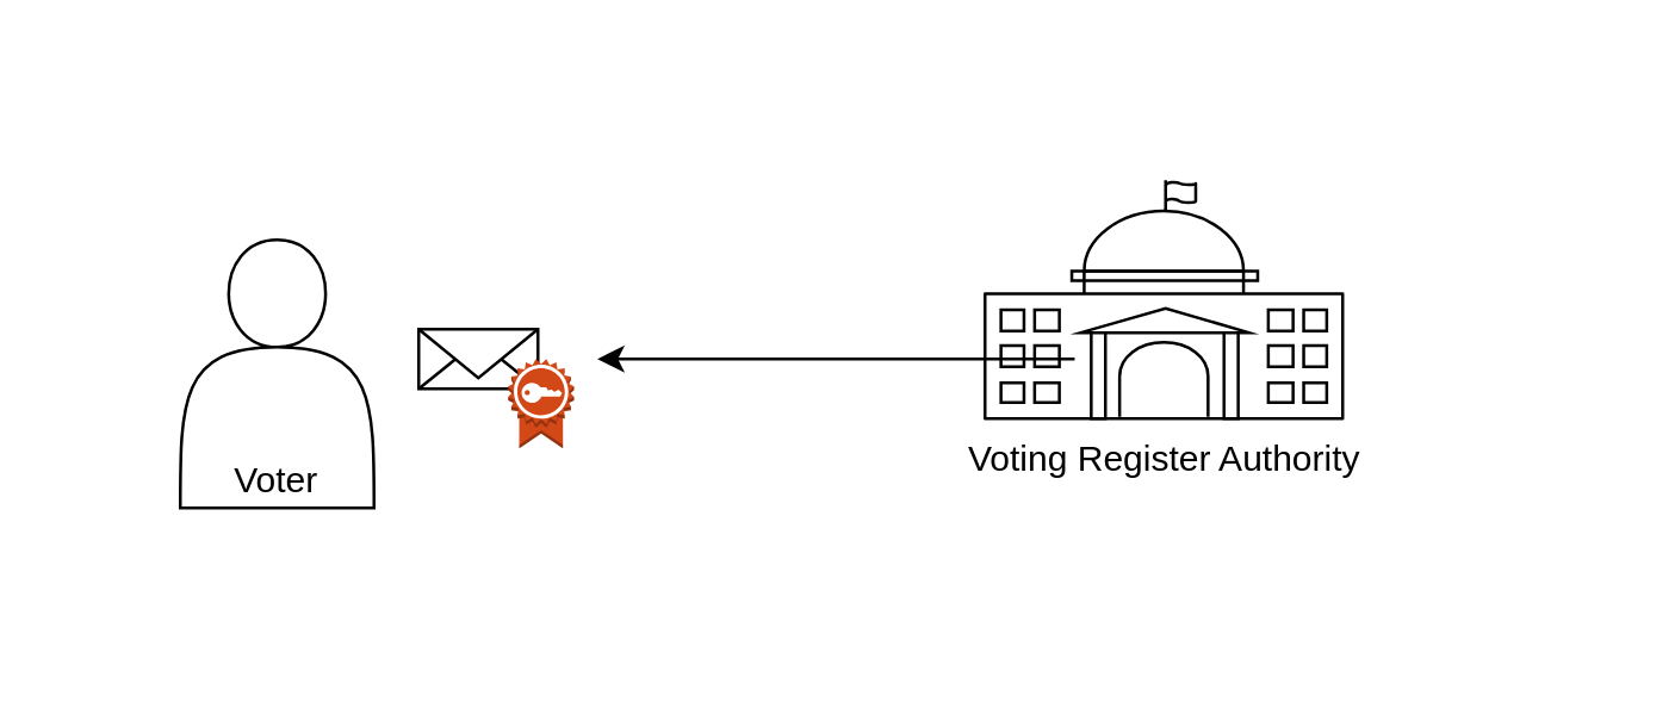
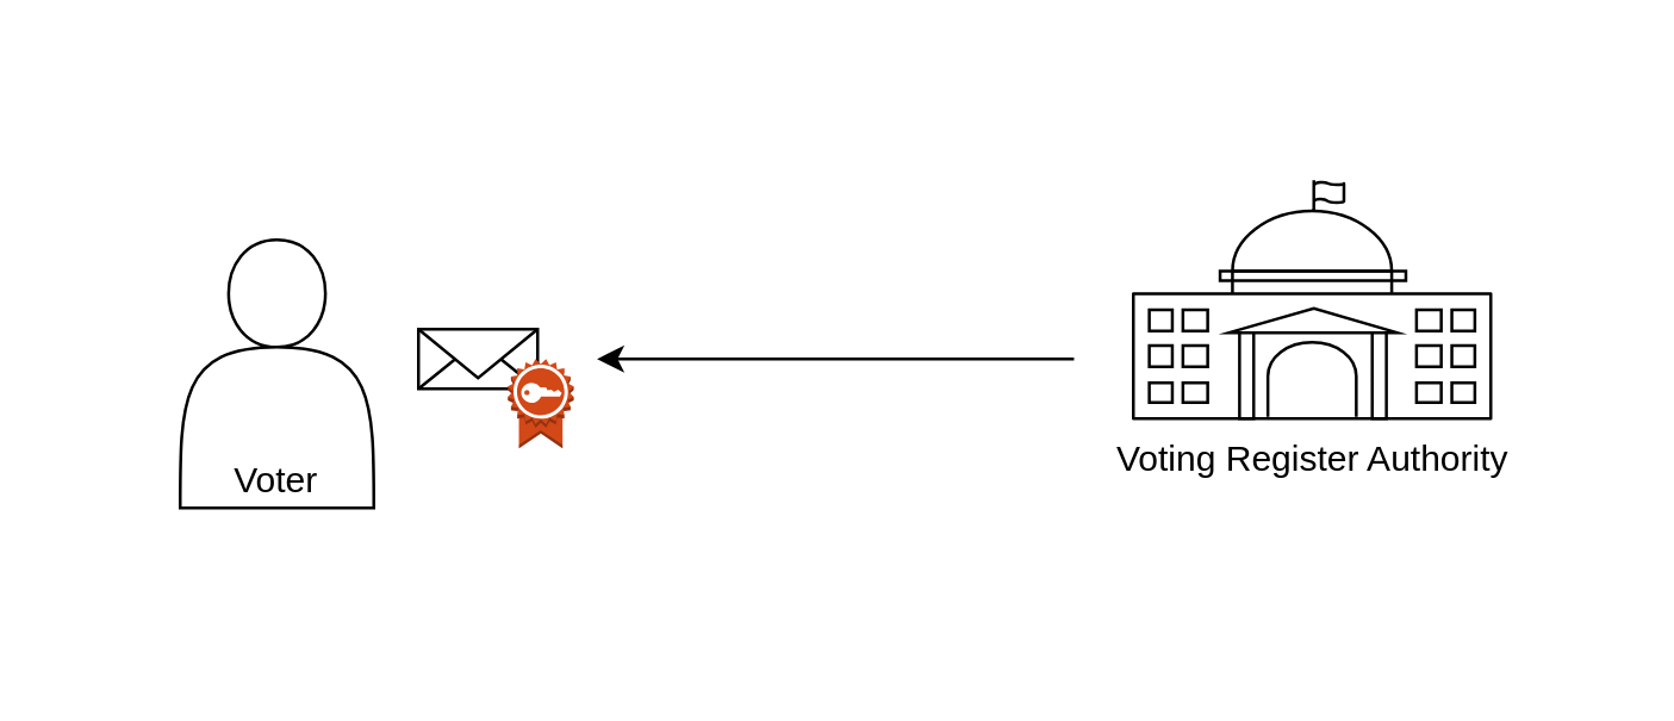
- <mxCell id="4" value="Voting Register Authority" style="shape=mxgraph.cisco.buildings.government_building;html=1;pointerEvents=1;dashed=0;fillColor=none;strokeColor=#000000;strokeWidth=1;verticalLabelPosition=bottom;verticalAlign=top;align=center;outlineConnect=0;" parent="1" vertex="1"><mxGeometry x="330" y="60" width="120" height="80" as="geometry" /></mxCell>
+ <mxCell id="4" value="Voting Register Authority" style="shape=mxgraph.cisco.buildings.government_building;html=1;pointerEvents=1;dashed=0;fillColor=none;strokeColor=#000000;strokeWidth=1;verticalLabelPosition=bottom;verticalAlign=top;align=center;outlineConnect=0;" parent="1" vertex="1"><mxGeometry x="380" y="60" width="120" height="80" as="geometry" /></mxCell>
